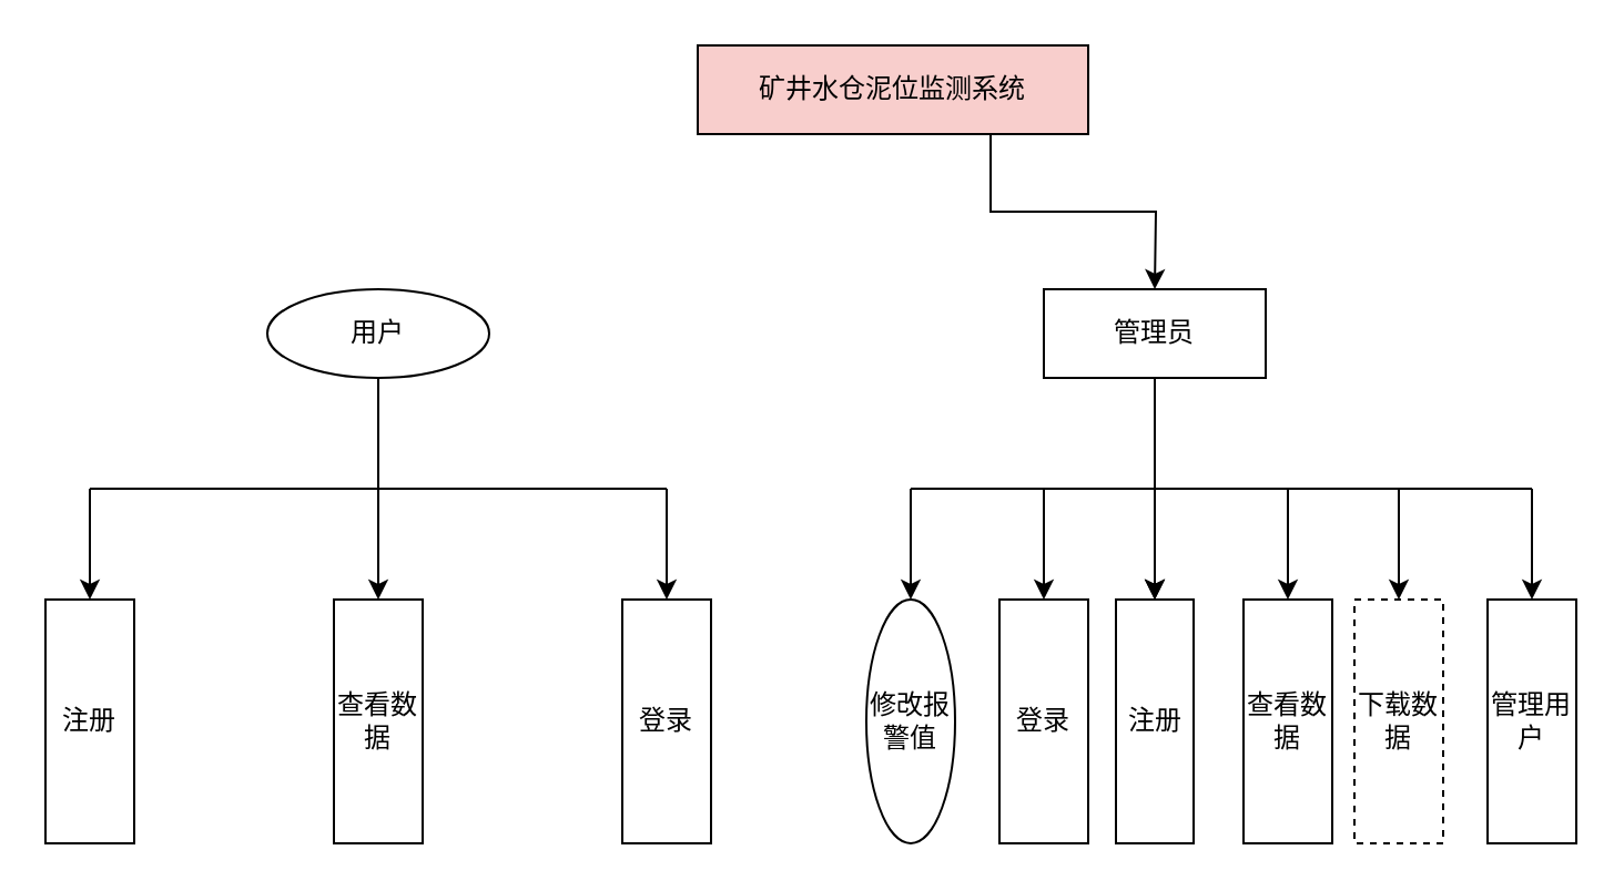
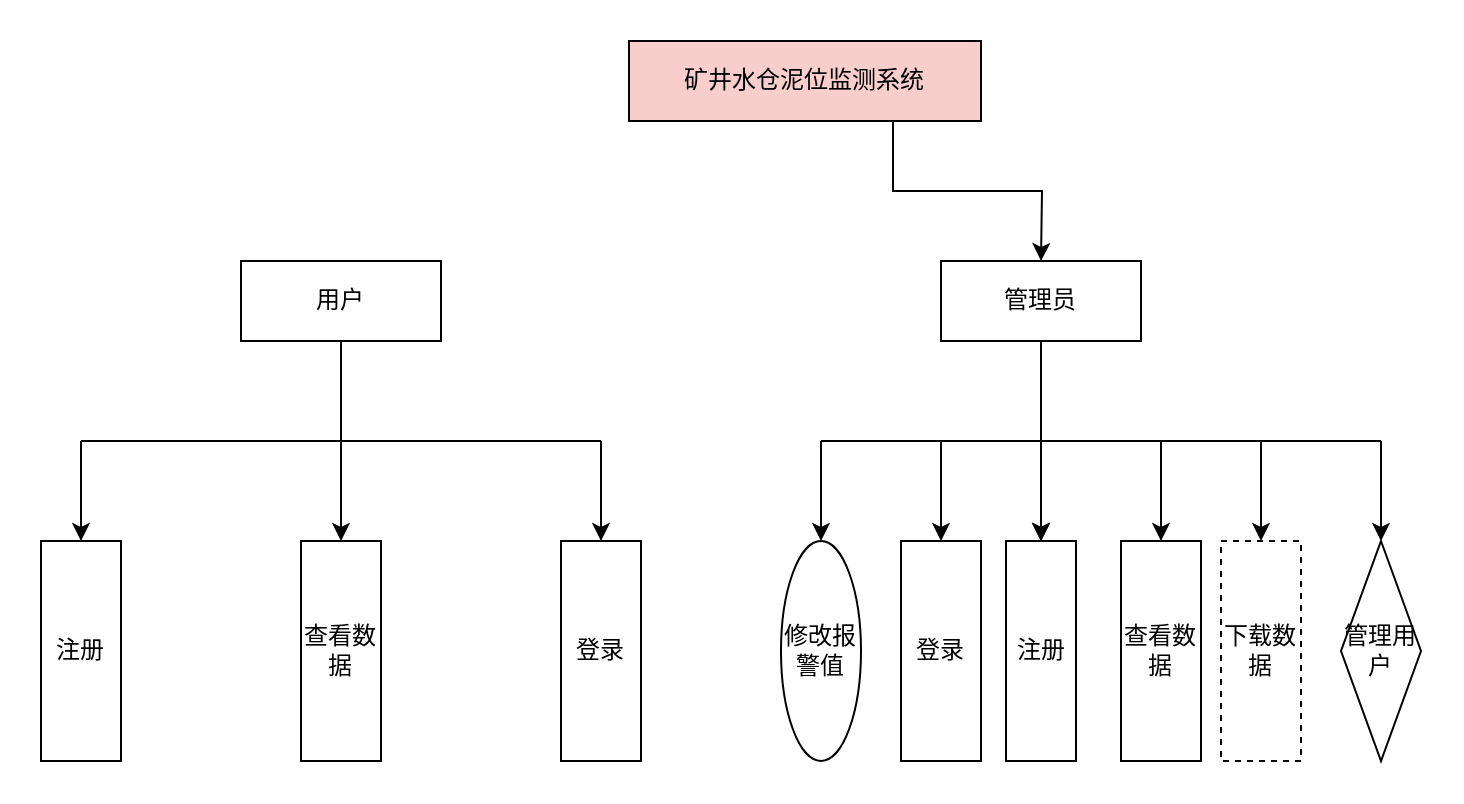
- <mxCell id="5" value="用户" style="ellipse;whiteSpace=wrap;html=1;" vertex="1" parent="1"><mxGeometry x="120" y="130" width="100" height="40" as="geometry" /></mxCell>
+ <mxCell id="5" value="用户" style="rounded=0;whiteSpace=wrap;html=1;" vertex="1" parent="1"><mxGeometry x="120" y="130" width="100" height="40" as="geometry" /></mxCell>
- <mxCell id="28" value="管理用户" style="rounded=0;whiteSpace=wrap;html=1;fillColor=#ffffff;" vertex="1" parent="1"><mxGeometry x="670" y="270" width="40" height="110" as="geometry" /></mxCell>
+ <mxCell id="28" value="管理用户" style="rhombus;whiteSpace=wrap;html=1;fillColor=#ffffff;" vertex="1" parent="1"><mxGeometry x="670" y="270" width="40" height="110" as="geometry" /></mxCell>
